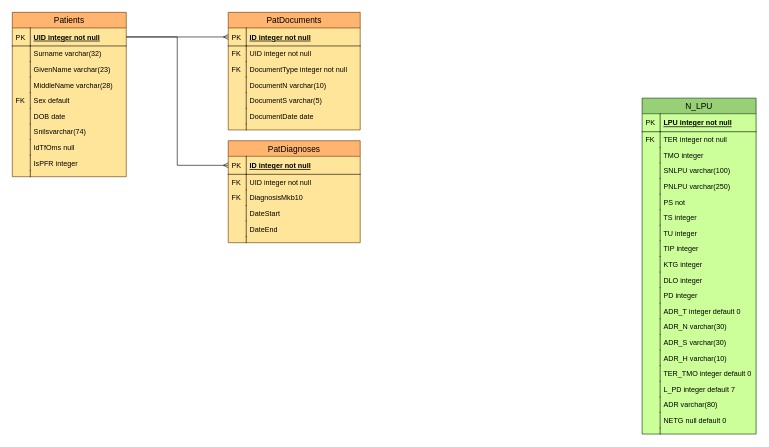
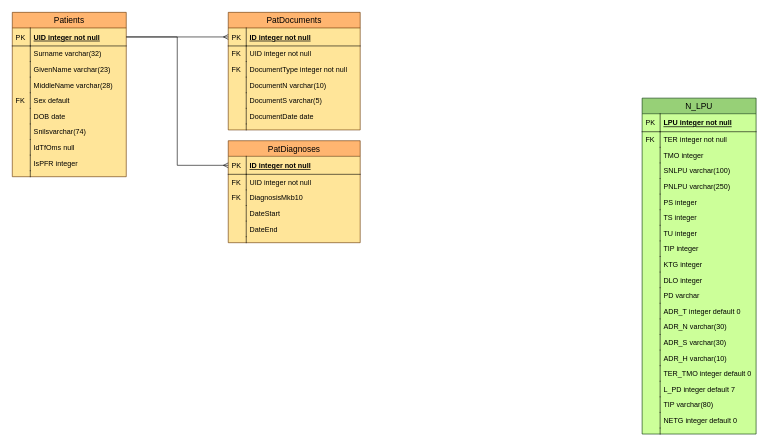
- <mxCell id="13" value="PS not" style="shape=partialRectangle;top=0;left=0;right=0;bottom=0;align=left;verticalAlign=top;fillColor=none;spacingLeft=34;spacingRight=4;overflow=hidden;rotatable=0;points=[[0,0.5],[1,0.5]];portConstraint=eastwest;dropTarget=0;fontSize=12;strokeColor=#003300;" vertex="1" parent="2"><mxGeometry y="160" width="190" height="26" as="geometry" /></mxCell>
+ <mxCell id="13" value="PS integer" style="shape=partialRectangle;top=0;left=0;right=0;bottom=0;align=left;verticalAlign=top;fillColor=none;spacingLeft=34;spacingRight=4;overflow=hidden;rotatable=0;points=[[0,0.5],[1,0.5]];portConstraint=eastwest;dropTarget=0;fontSize=12;strokeColor=#003300;" vertex="1" parent="2"><mxGeometry y="160" width="190" height="26" as="geometry" /></mxCell>
- <mxCell id="25" value="PD integer" style="shape=partialRectangle;top=0;left=0;right=0;bottom=0;align=left;verticalAlign=top;fillColor=none;spacingLeft=34;spacingRight=4;overflow=hidden;rotatable=0;points=[[0,0.5],[1,0.5]];portConstraint=eastwest;dropTarget=0;fontSize=12;strokeColor=#003300;" vertex="1" parent="2"><mxGeometry y="316" width="190" height="26" as="geometry" /></mxCell>
+ <mxCell id="25" value="PD varchar" style="shape=partialRectangle;top=0;left=0;right=0;bottom=0;align=left;verticalAlign=top;fillColor=none;spacingLeft=34;spacingRight=4;overflow=hidden;rotatable=0;points=[[0,0.5],[1,0.5]];portConstraint=eastwest;dropTarget=0;fontSize=12;strokeColor=#003300;" vertex="1" parent="2"><mxGeometry y="316" width="190" height="26" as="geometry" /></mxCell>
- <mxCell id="39" value="ADR varchar(80)" style="shape=partialRectangle;top=0;left=0;right=0;bottom=0;align=left;verticalAlign=top;fillColor=none;spacingLeft=34;spacingRight=4;overflow=hidden;rotatable=0;points=[[0,0.5],[1,0.5]];portConstraint=eastwest;dropTarget=0;fontSize=12;strokeColor=#003300;" vertex="1" parent="2"><mxGeometry y="498" width="190" height="26" as="geometry" /></mxCell>
+ <mxCell id="39" value="TIP varchar(80)" style="shape=partialRectangle;top=0;left=0;right=0;bottom=0;align=left;verticalAlign=top;fillColor=none;spacingLeft=34;spacingRight=4;overflow=hidden;rotatable=0;points=[[0,0.5],[1,0.5]];portConstraint=eastwest;dropTarget=0;fontSize=12;strokeColor=#003300;" vertex="1" parent="2"><mxGeometry y="498" width="190" height="26" as="geometry" /></mxCell>
- <mxCell id="41" value="NETG null default 0" style="shape=partialRectangle;top=0;left=0;right=0;bottom=0;align=left;verticalAlign=top;fillColor=none;spacingLeft=34;spacingRight=4;overflow=hidden;rotatable=0;points=[[0,0.5],[1,0.5]];portConstraint=eastwest;dropTarget=0;fontSize=12;" vertex="1" parent="2"><mxGeometry y="524" width="190" height="26" as="geometry" /></mxCell>
+ <mxCell id="41" value="NETG integer default 0" style="shape=partialRectangle;top=0;left=0;right=0;bottom=0;align=left;verticalAlign=top;fillColor=none;spacingLeft=34;spacingRight=4;overflow=hidden;rotatable=0;points=[[0,0.5],[1,0.5]];portConstraint=eastwest;dropTarget=0;fontSize=12;" vertex="1" parent="2"><mxGeometry y="524" width="190" height="26" as="geometry" /></mxCell>
